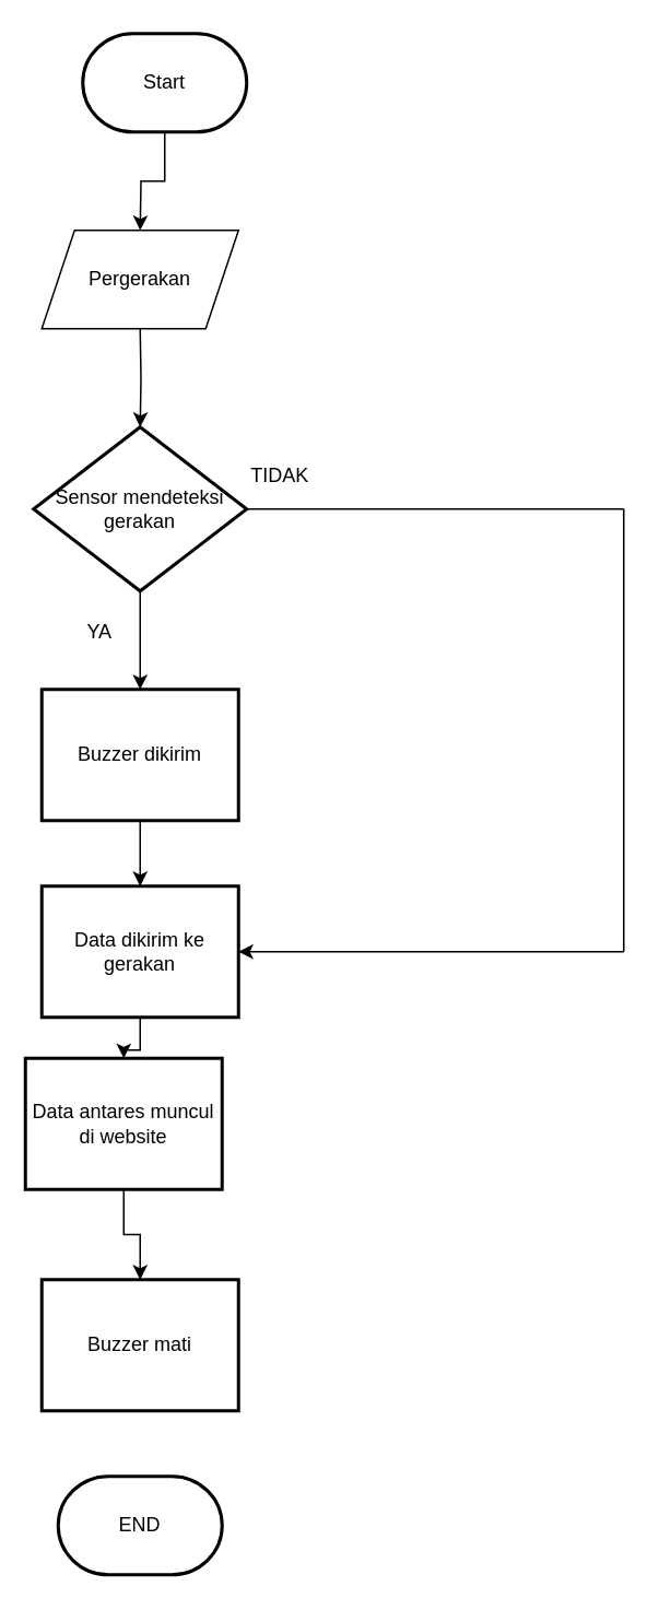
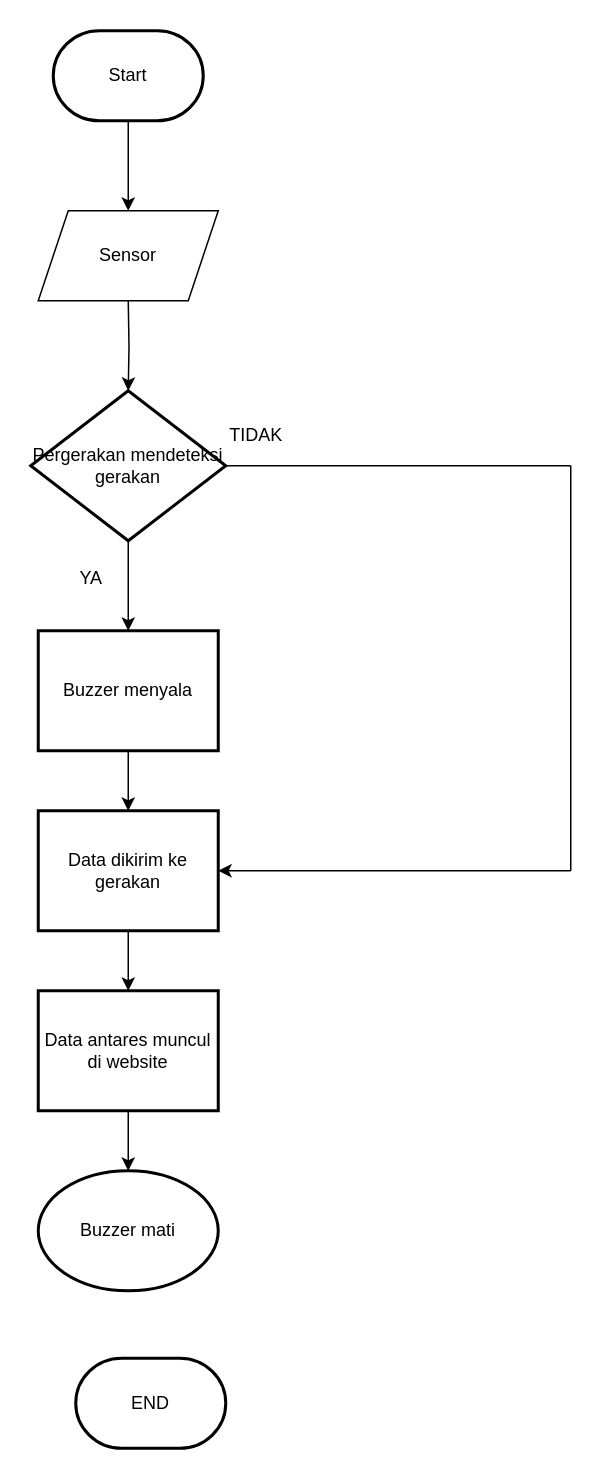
- <mxCell id="3" value="Start" style="strokeWidth=2;html=1;shape=mxgraph.flowchart.terminator;whiteSpace=wrap;" vertex="1" parent="1"><mxGeometry x="50" y="20" width="100" height="60" as="geometry" /></mxCell>
+ <mxCell id="3" value="Start" style="strokeWidth=2;html=1;shape=mxgraph.flowchart.terminator;whiteSpace=wrap;" vertex="1" parent="1"><mxGeometry x="35" y="20" width="100" height="60" as="geometry" /></mxCell>
- <mxCell id="20" value="Pergerakan" style="shape=parallelogram;perimeter=parallelogramPerimeter;whiteSpace=wrap;html=1;fixedSize=1;" vertex="1" parent="1"><mxGeometry x="25" y="140" width="120" height="60" as="geometry" /></mxCell>
+ <mxCell id="20" value="Sensor" style="shape=parallelogram;perimeter=parallelogramPerimeter;whiteSpace=wrap;html=1;fixedSize=1;" vertex="1" parent="1"><mxGeometry x="25" y="140" width="120" height="60" as="geometry" /></mxCell>
- <mxCell id="6" value="Sensor mendeteksi gerakan" style="rhombus;whiteSpace=wrap;html=1;strokeWidth=2;" vertex="1" parent="1"><mxGeometry x="20" y="260" width="130" height="100" as="geometry" /></mxCell>
+ <mxCell id="6" value="Pergerakan mendeteksi gerakan" style="rhombus;whiteSpace=wrap;html=1;strokeWidth=2;" vertex="1" parent="1"><mxGeometry x="20" y="260" width="130" height="100" as="geometry" /></mxCell>
- <mxCell id="8" value="Buzzer dikirim" style="whiteSpace=wrap;html=1;strokeWidth=2;" vertex="1" parent="1"><mxGeometry x="25" y="420" width="120" height="80" as="geometry" /></mxCell>
+ <mxCell id="8" value="Buzzer menyala" style="whiteSpace=wrap;html=1;strokeWidth=2;" vertex="1" parent="1"><mxGeometry x="25" y="420" width="120" height="80" as="geometry" /></mxCell>
- <mxCell id="12" value="Data antares muncul di website" style="whiteSpace=wrap;html=1;strokeWidth=2;" vertex="1" parent="1"><mxGeometry x="15" y="645" width="120" height="80" as="geometry" /></mxCell>
+ <mxCell id="12" value="Data antares muncul di website" style="whiteSpace=wrap;html=1;strokeWidth=2;" vertex="1" parent="1"><mxGeometry x="25" y="660" width="120" height="80" as="geometry" /></mxCell>
- <mxCell id="15" value="Buzzer mati" style="whiteSpace=wrap;html=1;strokeWidth=2;" vertex="1" parent="1"><mxGeometry x="25" y="780" width="120" height="80" as="geometry" /></mxCell>
+ <mxCell id="15" value="Buzzer mati" style="ellipse;whiteSpace=wrap;html=1;strokeWidth=2;" vertex="1" parent="1"><mxGeometry x="25" y="780" width="120" height="80" as="geometry" /></mxCell>
- <mxCell id="13" value="END" style="strokeWidth=2;html=1;shape=mxgraph.flowchart.terminator;whiteSpace=wrap;" vertex="1" parent="1"><mxGeometry x="35" y="900" width="100" height="60" as="geometry" /></mxCell>
+ <mxCell id="13" value="END" style="strokeWidth=2;html=1;shape=mxgraph.flowchart.terminator;whiteSpace=wrap;" vertex="1" parent="1"><mxGeometry x="50" y="905" width="100" height="60" as="geometry" /></mxCell>
